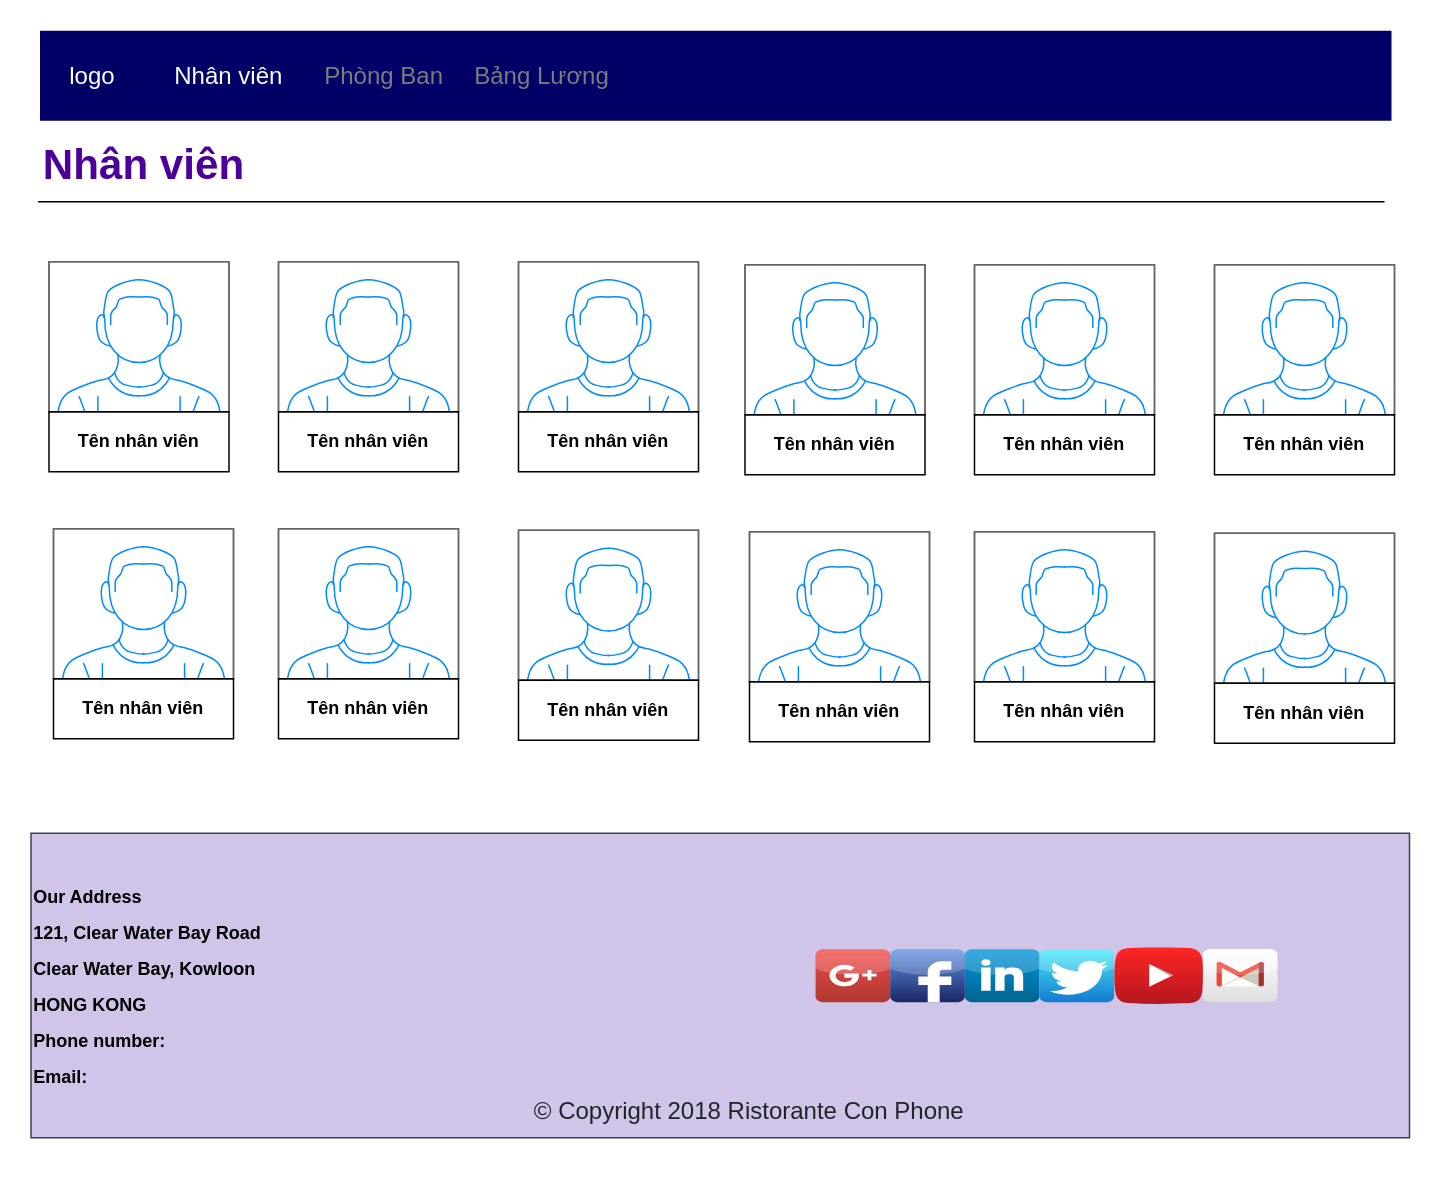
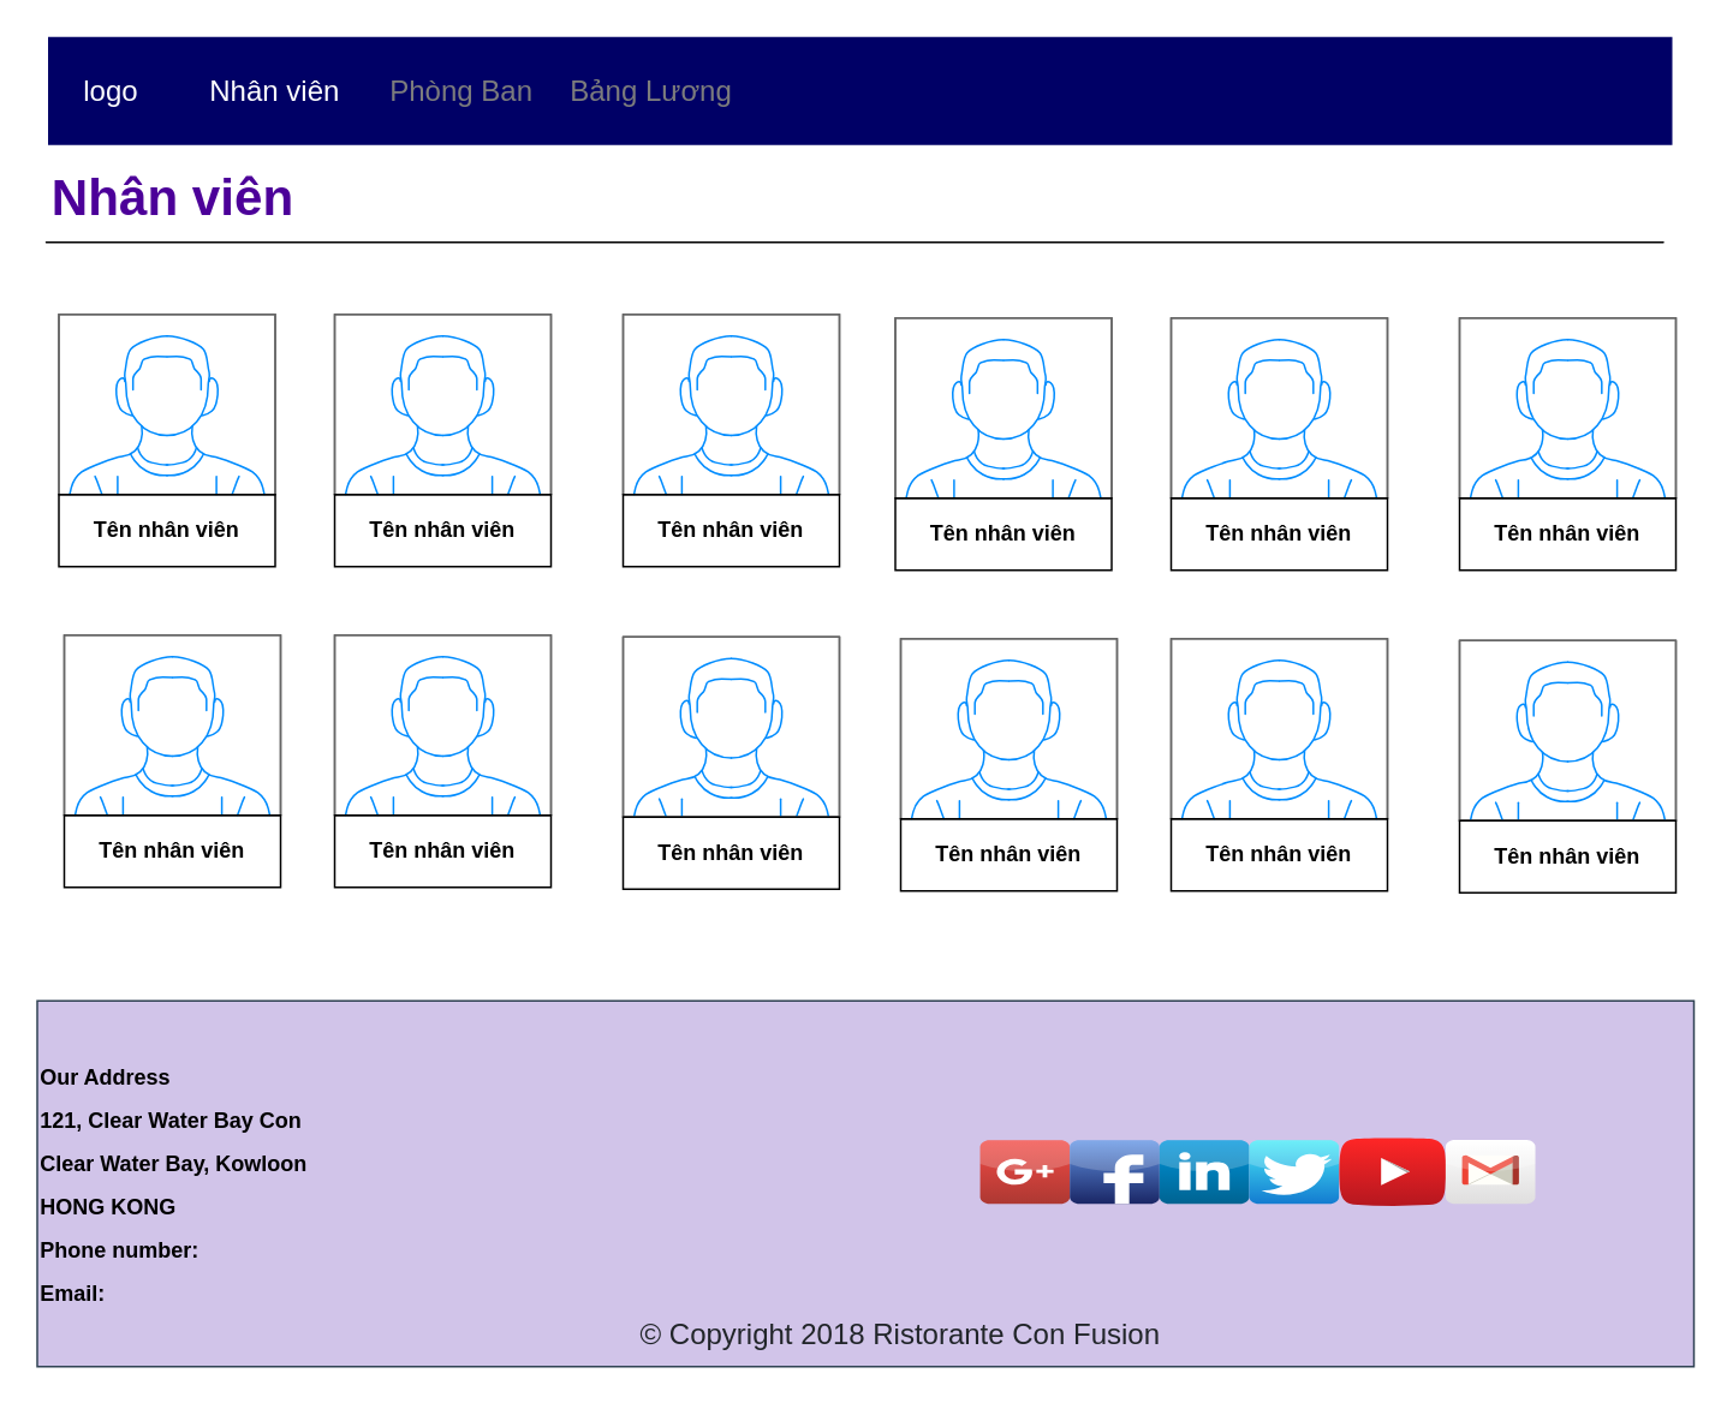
- <mxCell id="5" value="&lt;h1 style=&quot;font-size: 12px ; line-height: 1&quot;&gt;&lt;p class=&quot;MsoNormal&quot;&gt;&lt;font color=&quot;#000000&quot; style=&quot;font-size: 12px&quot;&gt;Our Address&lt;/font&gt;&lt;/p&gt;&lt;p class=&quot;MsoNormal&quot;&gt;&lt;font color=&quot;#000000&quot; style=&quot;font-size: 12px&quot;&gt;121, Clear Water Bay Road&lt;/font&gt;&lt;/p&gt;&lt;p class=&quot;MsoNormal&quot;&gt;&lt;font color=&quot;#000000&quot; style=&quot;font-size: 12px&quot;&gt;Clear Water Bay, Kowloon&lt;/font&gt;&lt;/p&gt;&lt;p class=&quot;MsoNormal&quot;&gt;&lt;font color=&quot;#000000&quot; style=&quot;font-size: 12px&quot;&gt;HONG KONG&lt;/font&gt;&lt;/p&gt;&lt;p class=&quot;MsoNormal&quot;&gt;&lt;font color=&quot;#000000&quot; style=&quot;font-size: 12px&quot;&gt;Phone number:&lt;/font&gt;&lt;/p&gt;&lt;p class=&quot;MsoNormal&quot;&gt;&lt;font color=&quot;#000000&quot; style=&quot;font-size: 12px&quot;&gt;Email:&lt;/font&gt;&lt;/p&gt;&lt;/h1&gt;" style="rounded=0;whiteSpace=wrap;html=1;shadow=0;labelBackgroundColor=none;labelBorderColor=none;sketch=0;pointerEvents=0;fontFamily=Helvetica;fontSize=13;fontColor=#ffffff;strokeColor=#314354;strokeWidth=1;fillColor=#D1C4E9;align=left;" vertex="1" parent="4"><mxGeometry width="919" height="203" as="geometry" /></mxCell>
+ <mxCell id="5" value="&lt;h1 style=&quot;font-size: 12px ; line-height: 1&quot;&gt;&lt;p class=&quot;MsoNormal&quot;&gt;&lt;font color=&quot;#000000&quot; style=&quot;font-size: 12px&quot;&gt;Our Address&lt;/font&gt;&lt;/p&gt;&lt;p class=&quot;MsoNormal&quot;&gt;&lt;font color=&quot;#000000&quot; style=&quot;font-size: 12px&quot;&gt;121, Clear Water Bay Con&lt;/font&gt;&lt;/p&gt;&lt;p class=&quot;MsoNormal&quot;&gt;&lt;font color=&quot;#000000&quot; style=&quot;font-size: 12px&quot;&gt;Clear Water Bay, Kowloon&lt;/font&gt;&lt;/p&gt;&lt;p class=&quot;MsoNormal&quot;&gt;&lt;font color=&quot;#000000&quot; style=&quot;font-size: 12px&quot;&gt;HONG KONG&lt;/font&gt;&lt;/p&gt;&lt;p class=&quot;MsoNormal&quot;&gt;&lt;font color=&quot;#000000&quot; style=&quot;font-size: 12px&quot;&gt;Phone number:&lt;/font&gt;&lt;/p&gt;&lt;p class=&quot;MsoNormal&quot;&gt;&lt;font color=&quot;#000000&quot; style=&quot;font-size: 12px&quot;&gt;Email:&lt;/font&gt;&lt;/p&gt;&lt;/h1&gt;" style="rounded=0;whiteSpace=wrap;html=1;shadow=0;labelBackgroundColor=none;labelBorderColor=none;sketch=0;pointerEvents=0;fontFamily=Helvetica;fontSize=13;fontColor=#ffffff;strokeColor=#314354;strokeWidth=1;fillColor=#D1C4E9;align=left;" vertex="1" parent="4"><mxGeometry width="919" height="203" as="geometry" /></mxCell>
- <mxCell id="13" value="&#10;&#10;&lt;span style=&quot;color: rgb(33, 37, 41); font-size: 16px; font-style: normal; font-weight: 400; letter-spacing: normal; text-align: left; text-indent: 0px; text-transform: none; word-spacing: 0px; display: inline; float: none;&quot;&gt;© Copyright 2018 Ristorante Con Phone&lt;/span&gt;&#10;&#10;" style="rounded=0;whiteSpace=wrap;html=1;labelBackgroundColor=none;fontSize=12;fontColor=#000000;fillColor=none;strokeColor=none;" vertex="1" parent="4"><mxGeometry x="197.759" y="155" width="561.703" height="60" as="geometry" /></mxCell>
+ <mxCell id="13" value="&#10;&#10;&lt;span style=&quot;color: rgb(33, 37, 41); font-size: 16px; font-style: normal; font-weight: 400; letter-spacing: normal; text-align: left; text-indent: 0px; text-transform: none; word-spacing: 0px; display: inline; float: none;&quot;&gt;© Copyright 2018 Ristorante Con Fusion&lt;/span&gt;&#10;&#10;" style="rounded=0;whiteSpace=wrap;html=1;labelBackgroundColor=none;fontSize=12;fontColor=#000000;fillColor=none;strokeColor=none;" vertex="1" parent="4"><mxGeometry x="197.759" y="155" width="561.703" height="60" as="geometry" /></mxCell>
